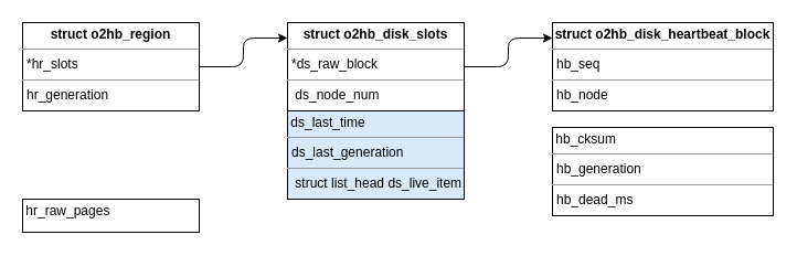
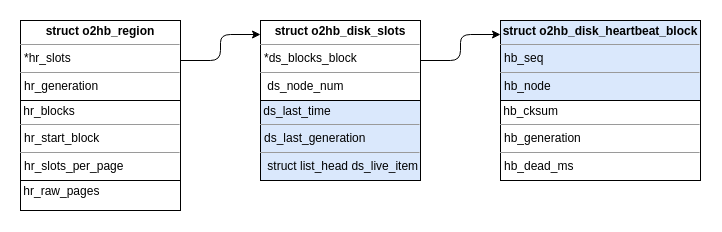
- <mxCell id="3" value="&lt;p style=&quot;margin: 0px ; margin-top: 4px ; text-align: center&quot;&gt;&lt;b&gt;struct o2hb_disk_slots&lt;/b&gt;&lt;/p&gt;&lt;hr size=&quot;1&quot;&gt;&lt;p style=&quot;margin: 0px ; margin-left: 4px&quot;&gt;*ds_raw_block&lt;/p&gt;&lt;hr size=&quot;1&quot;&gt;&lt;p style=&quot;margin: 0px ; margin-left: 4px&quot;&gt;&amp;nbsp;ds_node_num&lt;/p&gt;" style="verticalAlign=top;align=left;overflow=fill;fontSize=12;fontFamily=Helvetica;html=1;" vertex="1" parent="1"><mxGeometry x="260" y="20" width="160" height="80" as="geometry" /></mxCell>
+ <mxCell id="3" value="&lt;p style=&quot;margin: 0px ; margin-top: 4px ; text-align: center&quot;&gt;&lt;b&gt;struct o2hb_disk_slots&lt;/b&gt;&lt;/p&gt;&lt;hr size=&quot;1&quot;&gt;&lt;p style=&quot;margin: 0px ; margin-left: 4px&quot;&gt;*ds_blocks_block&lt;/p&gt;&lt;hr size=&quot;1&quot;&gt;&lt;p style=&quot;margin: 0px ; margin-left: 4px&quot;&gt;&amp;nbsp;ds_node_num&lt;/p&gt;" style="verticalAlign=top;align=left;overflow=fill;fontSize=12;fontFamily=Helvetica;html=1;" vertex="1" parent="1"><mxGeometry x="260" y="20" width="160" height="80" as="geometry" /></mxCell>
- <mxCell id="4" value="&lt;p style=&quot;margin: 0px ; margin-top: 4px ; text-align: center&quot;&gt;&lt;b&gt;struct o2hb_disk_heartbeat_block&lt;/b&gt;&lt;/p&gt;&lt;hr size=&quot;1&quot;&gt;&lt;p style=&quot;margin: 0px ; margin-left: 4px&quot;&gt;hb_seq&lt;/p&gt;&lt;hr size=&quot;1&quot;&gt;&lt;p style=&quot;margin: 0px ; margin-left: 4px&quot;&gt;hb_node&lt;/p&gt;&lt;p style=&quot;margin: 0px ; margin-left: 4px&quot;&gt;&lt;br&gt;&lt;/p&gt;&lt;p style=&quot;margin: 0px ; margin-left: 4px&quot;&gt;&lt;br&gt;&lt;/p&gt;" style="verticalAlign=top;align=left;overflow=fill;fontSize=12;fontFamily=Helvetica;html=1;" vertex="1" parent="1"><mxGeometry x="500" y="20" width="200" height="80" as="geometry" /></mxCell>
+ <mxCell id="4" value="&lt;p style=&quot;margin: 0px ; margin-top: 4px ; text-align: center&quot;&gt;&lt;b&gt;struct o2hb_disk_heartbeat_block&lt;/b&gt;&lt;/p&gt;&lt;hr size=&quot;1&quot;&gt;&lt;p style=&quot;margin: 0px ; margin-left: 4px&quot;&gt;hb_seq&lt;/p&gt;&lt;hr size=&quot;1&quot;&gt;&lt;p style=&quot;margin: 0px ; margin-left: 4px&quot;&gt;hb_node&lt;/p&gt;&lt;p style=&quot;margin: 0px ; margin-left: 4px&quot;&gt;&lt;br&gt;&lt;/p&gt;&lt;p style=&quot;margin: 0px ; margin-left: 4px&quot;&gt;&lt;br&gt;&lt;/p&gt;" style="verticalAlign=top;align=left;overflow=fill;fontSize=12;fontFamily=Helvetica;html=1;fillColor=#dae8fc;" vertex="1" parent="1"><mxGeometry x="500" y="20" width="200" height="80" as="geometry" /></mxCell>
+ <mxCell id="9" value="&lt;p style=&quot;text-align: left ; margin: 4px 0px 0px&quot;&gt;&amp;nbsp;hr_blocks&lt;/p&gt;&lt;hr size=&quot;1&quot;&gt;&lt;p style=&quot;margin: 0px ; margin-left: 4px&quot;&gt;hr_start_block&lt;/p&gt;&lt;hr size=&quot;1&quot;&gt;&lt;p style=&quot;margin: 0px ; margin-left: 4px&quot;&gt;hr_slots_per_page&lt;/p&gt;" style="verticalAlign=top;align=left;overflow=fill;fontSize=12;fontFamily=Helvetica;html=1;" vertex="1" parent="1"><mxGeometry x="20" y="100" width="160" height="80" as="geometry" /></mxCell>
- <mxCell id="7" value="&lt;p style=&quot;text-align: left ; margin: 4px 0px 0px&quot;&gt;&amp;nbsp;hb_cksum&lt;/p&gt;&lt;hr size=&quot;1&quot;&gt;&lt;p style=&quot;margin: 0px ; margin-left: 4px&quot;&gt;hb_generation&lt;/p&gt;&lt;hr size=&quot;1&quot;&gt;&lt;p style=&quot;margin: 0px ; margin-left: 4px&quot;&gt;hb_dead_ms&lt;/p&gt;&lt;p style=&quot;margin: 0px ; margin-left: 4px&quot;&gt;&lt;br&gt;&lt;/p&gt;&lt;p style=&quot;margin: 0px ; margin-left: 4px&quot;&gt;&lt;br&gt;&lt;/p&gt;" style="verticalAlign=top;align=left;overflow=fill;fontSize=12;fontFamily=Helvetica;html=1;" vertex="1" parent="1"><mxGeometry x="500" y="115" width="200" height="80" as="geometry" /></mxCell>
+ <mxCell id="7" value="&lt;p style=&quot;text-align: left ; margin: 4px 0px 0px&quot;&gt;&amp;nbsp;hb_cksum&lt;/p&gt;&lt;hr size=&quot;1&quot;&gt;&lt;p style=&quot;margin: 0px ; margin-left: 4px&quot;&gt;hb_generation&lt;/p&gt;&lt;hr size=&quot;1&quot;&gt;&lt;p style=&quot;margin: 0px ; margin-left: 4px&quot;&gt;hb_dead_ms&lt;/p&gt;&lt;p style=&quot;margin: 0px ; margin-left: 4px&quot;&gt;&lt;br&gt;&lt;/p&gt;&lt;p style=&quot;margin: 0px ; margin-left: 4px&quot;&gt;&lt;br&gt;&lt;/p&gt;" style="verticalAlign=top;align=left;overflow=fill;fontSize=12;fontFamily=Helvetica;html=1;" vertex="1" parent="1"><mxGeometry x="500" y="100" width="200" height="80" as="geometry" /></mxCell>
